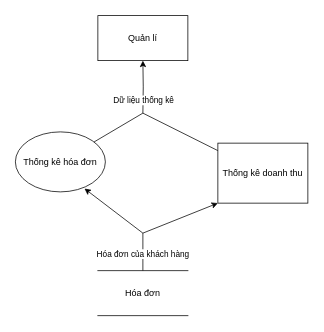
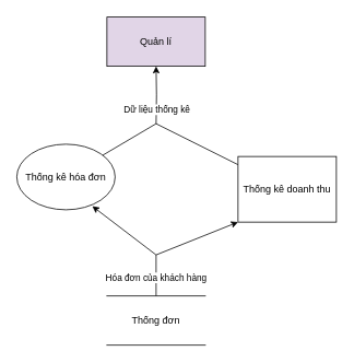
- <mxCell id="10" value="Quản lí" style="rounded=0;whiteSpace=wrap;html=1;" parent="1" vertex="1"><mxGeometry x="130" y="20" width="120" height="60" as="geometry" /></mxCell>
+ <mxCell id="10" value="Quản lí" style="rounded=0;whiteSpace=wrap;html=1;fillColor=#e1d5e7;" parent="1" vertex="1"><mxGeometry x="130" y="20" width="120" height="60" as="geometry" /></mxCell>
- <mxCell id="13" value="Hóa đơn" style="shape=partialRectangle;whiteSpace=wrap;html=1;left=0;right=0;fillColor=none;" parent="1" vertex="1"><mxGeometry x="130" y="360" width="120" height="60" as="geometry" /></mxCell>
+ <mxCell id="13" value="Thống đơn" style="shape=partialRectangle;whiteSpace=wrap;html=1;left=0;right=0;fillColor=none;" parent="1" vertex="1"><mxGeometry x="130" y="360" width="120" height="60" as="geometry" /></mxCell>
